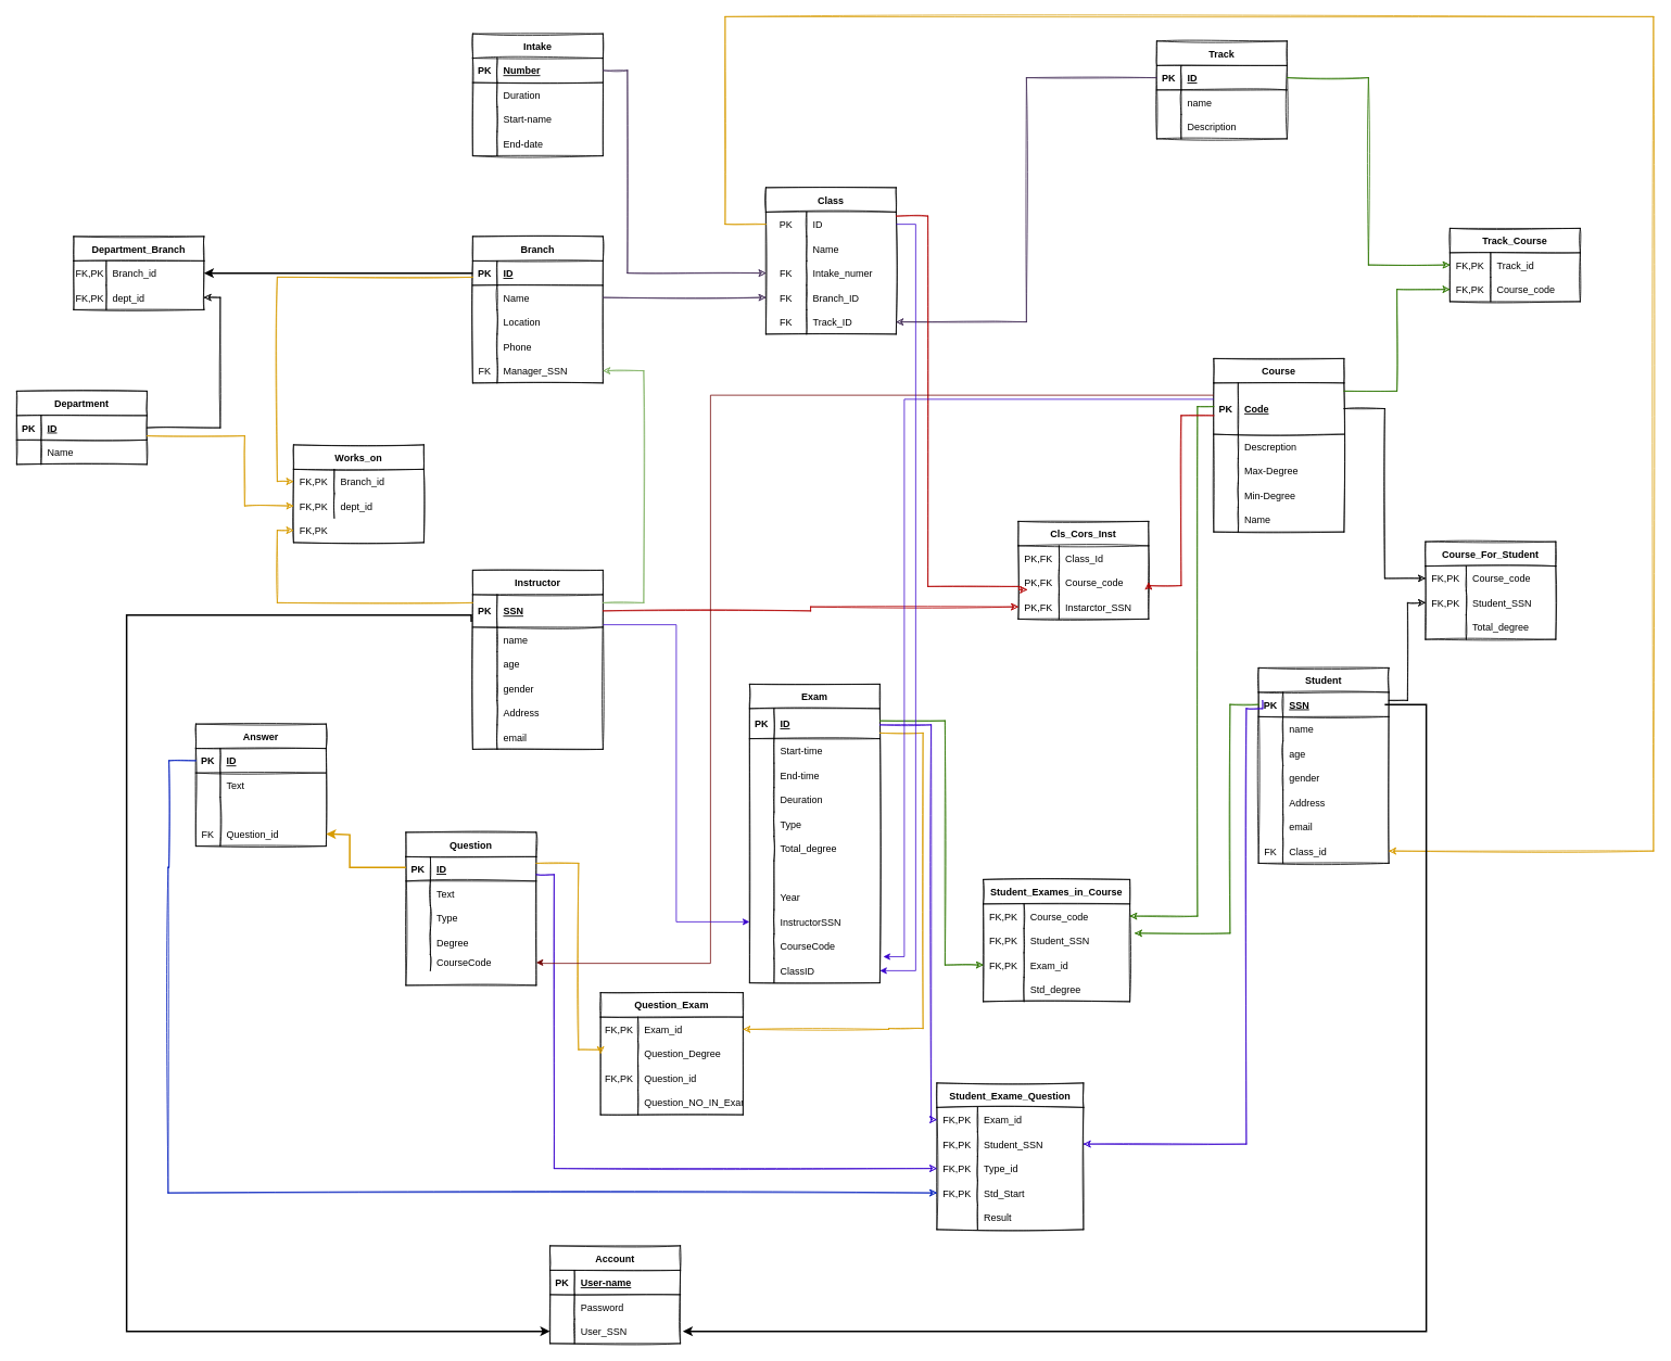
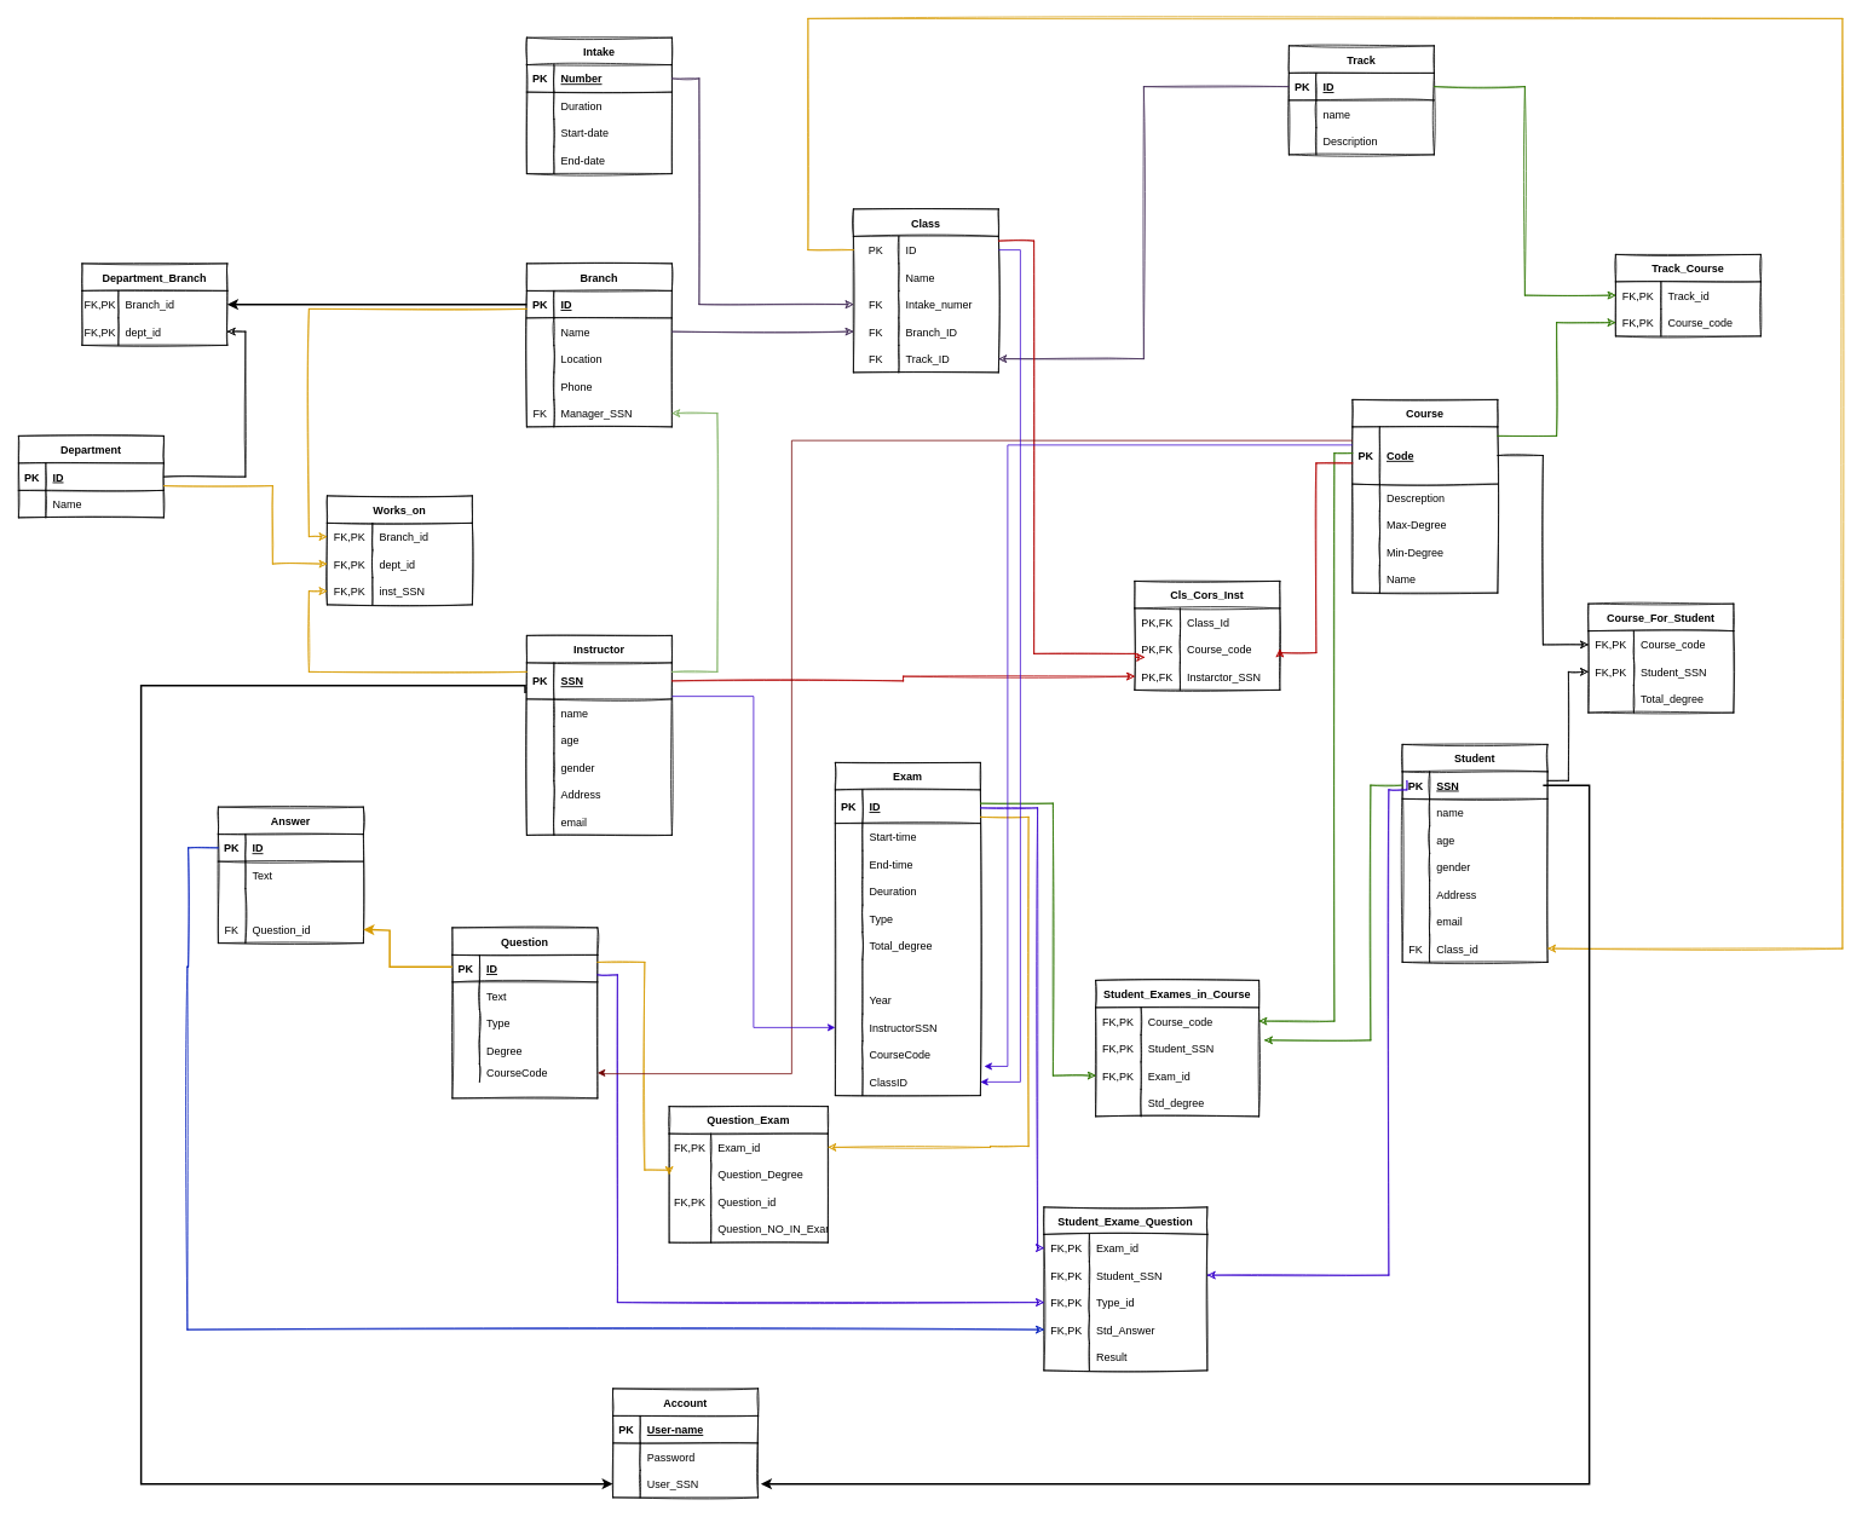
- <mxCell id="11" value="Start-name" style="shape=partialRectangle;connectable=0;fillColor=none;top=0;left=0;bottom=0;right=0;align=left;spacingLeft=6;overflow=hidden;strokeColor=default;sketch=1;" parent="9" vertex="1"><mxGeometry x="30" width="130" height="30" as="geometry"><mxRectangle width="130" height="30" as="alternateBounds" /></mxGeometry></mxCell>
+ <mxCell id="11" value="Start-date" style="shape=partialRectangle;connectable=0;fillColor=none;top=0;left=0;bottom=0;right=0;align=left;spacingLeft=6;overflow=hidden;strokeColor=default;sketch=1;" parent="9" vertex="1"><mxGeometry x="30" width="130" height="30" as="geometry"><mxRectangle width="130" height="30" as="alternateBounds" /></mxGeometry></mxCell>
+ <mxCell id="263" value="inst_SSN" style="shape=partialRectangle;connectable=0;fillColor=none;top=0;left=0;bottom=0;right=0;align=left;spacingLeft=6;overflow=hidden;strokeColor=default;sketch=1;" parent="261" vertex="1"><mxGeometry x="50" width="110" height="30" as="geometry"><mxRectangle width="110" height="30" as="alternateBounds" /></mxGeometry></mxCell>
- <mxCell id="295" value="Std_Start" style="shape=partialRectangle;connectable=0;fillColor=none;top=0;left=0;bottom=0;right=0;align=left;spacingLeft=6;overflow=hidden;strokeColor=default;sketch=1;" parent="293" vertex="1"><mxGeometry x="50" width="130" height="30" as="geometry"><mxRectangle width="130" height="30" as="alternateBounds" /></mxGeometry></mxCell>
+ <mxCell id="295" value="Std_Answer" style="shape=partialRectangle;connectable=0;fillColor=none;top=0;left=0;bottom=0;right=0;align=left;spacingLeft=6;overflow=hidden;strokeColor=default;sketch=1;" parent="293" vertex="1"><mxGeometry x="50" width="130" height="30" as="geometry"><mxRectangle width="130" height="30" as="alternateBounds" /></mxGeometry></mxCell>
